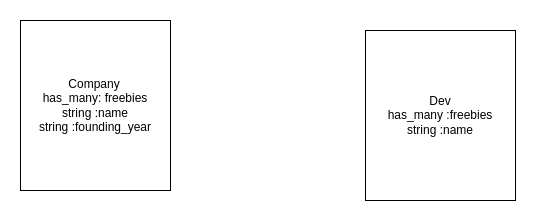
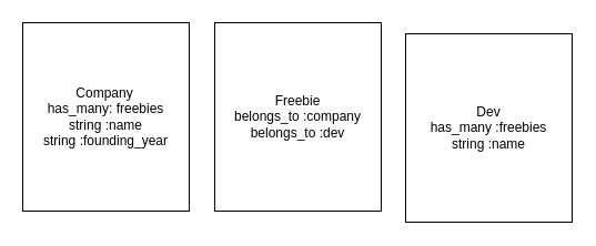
+ <mxCell id="3" value="Freebie&lt;br&gt;belongs_to :company&lt;br&gt;belongs_to :dev&lt;br&gt;" style="whiteSpace=wrap;html=1;" vertex="1" parent="1"><mxGeometry x="193" y="20" width="150" height="170" as="geometry" /></mxCell>
